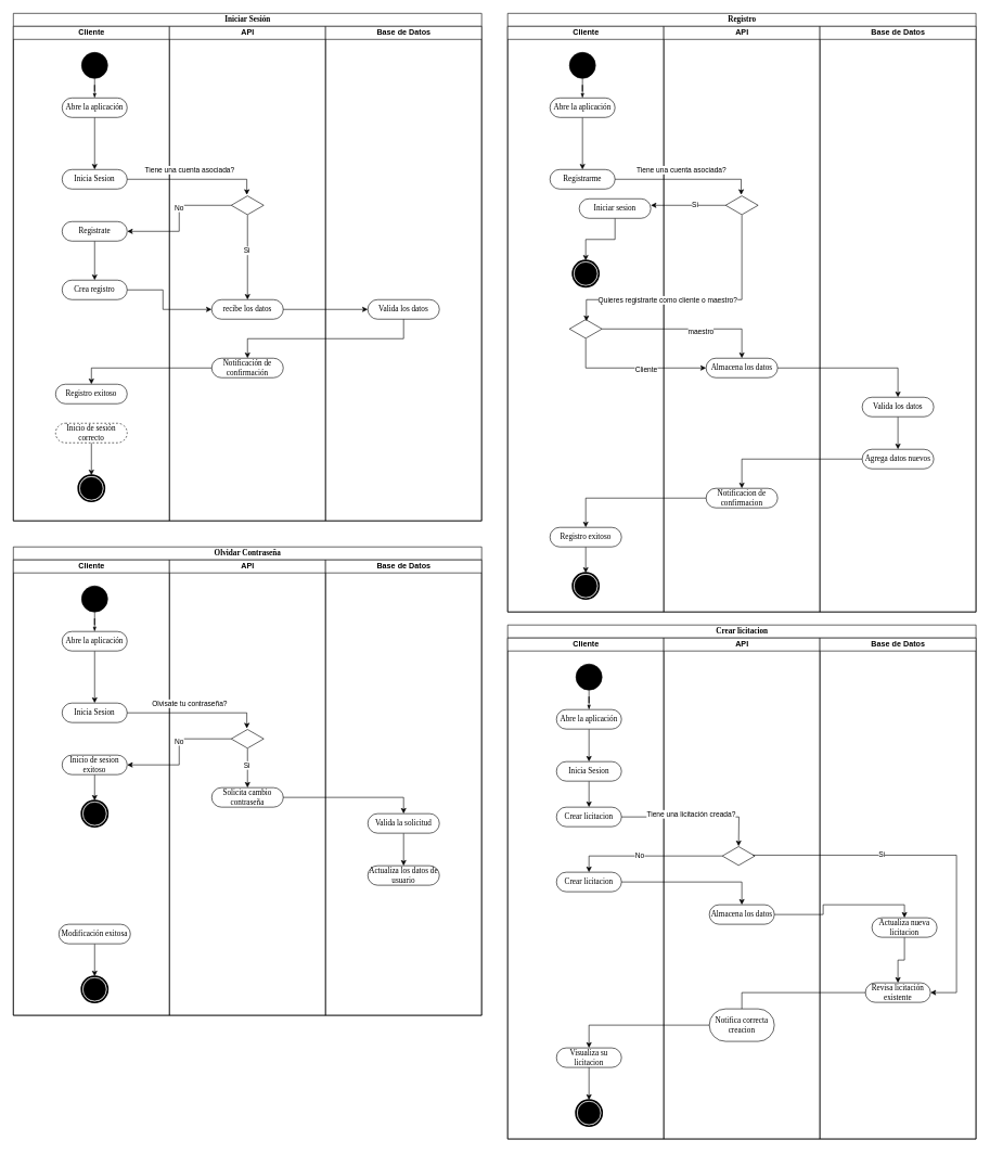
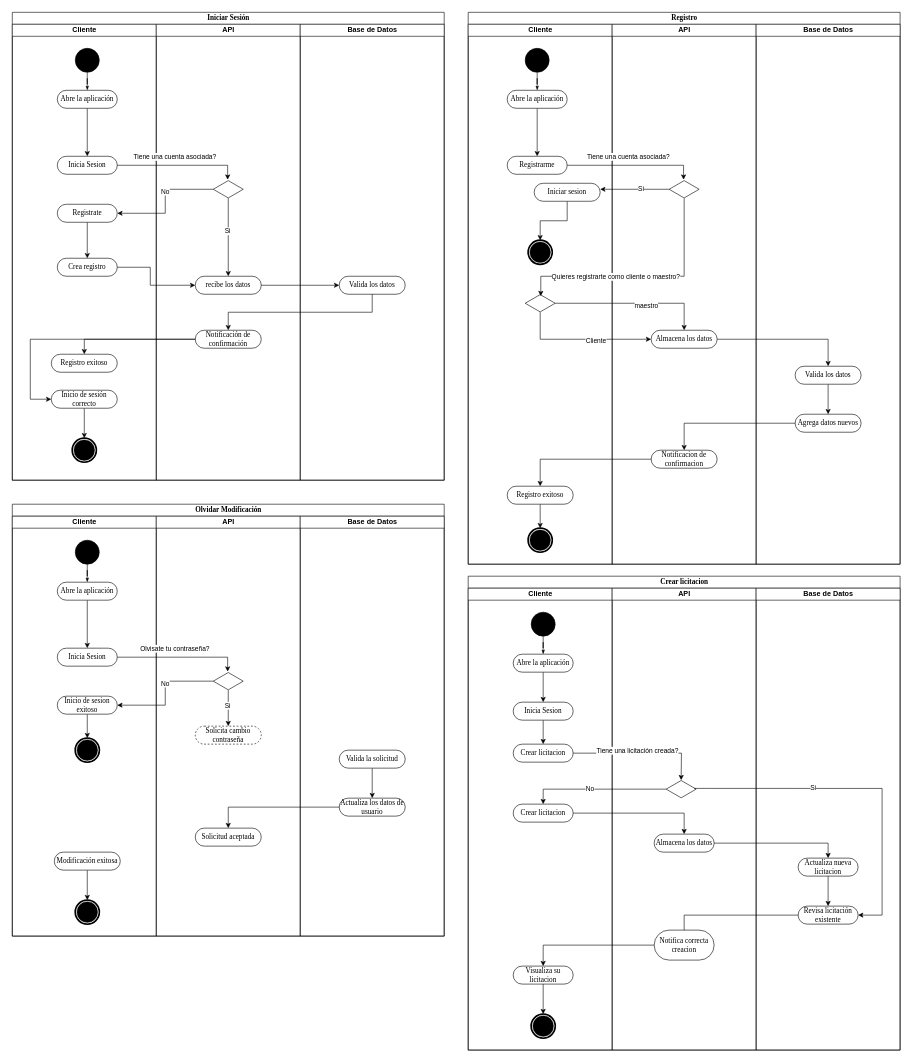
+ <mxCell id="29" value="" style="edgeStyle=orthogonalEdgeStyle;rounded=0;orthogonalLoop=1;jettySize=auto;html=1;" edge="1" parent="2" source="21" target="10"><mxGeometry relative="1" as="geometry"><Array as="points"><mxPoint x="30" y="545" /><mxPoint x="30" y="645" /></Array></mxGeometry></mxCell>
- <mxCell id="10" value="Inicio de sesión correcto" style="rounded=1;whiteSpace=wrap;html=1;shadow=0;comic=0;labelBackgroundColor=none;strokeWidth=1;fontFamily=Verdana;fontSize=12;align=center;arcSize=50;dashed=1;" vertex="1" parent="3"><mxGeometry x="65" y="610" width="110" height="30" as="geometry" /></mxCell>
+ <mxCell id="10" value="Inicio de sesión correcto" style="rounded=1;whiteSpace=wrap;html=1;shadow=0;comic=0;labelBackgroundColor=none;strokeWidth=1;fontFamily=Verdana;fontSize=12;align=center;arcSize=50;" vertex="1" parent="3"><mxGeometry x="65" y="610" width="110" height="30" as="geometry" /></mxCell>
- <mxCell id="34" value="Olvidar Contraseña" style="swimlane;html=1;childLayout=stackLayout;startSize=20;rounded=0;shadow=0;comic=0;labelBackgroundColor=none;strokeWidth=1;fontFamily=Verdana;fontSize=12;align=center;" vertex="1" parent="1"><mxGeometry x="20" y="840" width="720" height="720" as="geometry" /></mxCell>
+ <mxCell id="34" value="Olvidar Modificación" style="swimlane;html=1;childLayout=stackLayout;startSize=20;rounded=0;shadow=0;comic=0;labelBackgroundColor=none;strokeWidth=1;fontFamily=Verdana;fontSize=12;align=center;" vertex="1" parent="1"><mxGeometry x="20" y="840" width="720" height="720" as="geometry" /></mxCell>
- <mxCell id="51" value="Solicita cambio contraseña" style="rounded=1;whiteSpace=wrap;html=1;shadow=0;comic=0;labelBackgroundColor=none;strokeWidth=1;fontFamily=Verdana;fontSize=12;align=center;arcSize=50;" vertex="1" parent="47"><mxGeometry x="65" y="350" width="110" height="30" as="geometry" /></mxCell>
+ <mxCell id="51" value="Solicita cambio contraseña" style="rounded=1;whiteSpace=wrap;html=1;shadow=0;comic=0;labelBackgroundColor=none;strokeWidth=1;fontFamily=Verdana;fontSize=12;align=center;arcSize=50;dashed=1;" vertex="1" parent="47"><mxGeometry x="65" y="350" width="110" height="30" as="geometry" /></mxCell>
- <mxCell id="56" value="" style="edgeStyle=orthogonalEdgeStyle;rounded=0;orthogonalLoop=1;jettySize=auto;html=1;" edge="1" parent="34" source="51" target="59"><mxGeometry relative="1" as="geometry" /></mxCell>
+ <mxCell id="63" style="edgeStyle=orthogonalEdgeStyle;rounded=0;orthogonalLoop=1;jettySize=auto;html=1;entryX=0.5;entryY=0;entryDx=0;entryDy=0;" edge="1" parent="34" source="60" target="52"><mxGeometry relative="1" as="geometry"><mxPoint x="460" y="510" as="targetPoint" /></mxGeometry></mxCell>
+ <mxCell id="52" value="Solicitud aceptada" style="rounded=1;whiteSpace=wrap;html=1;shadow=0;comic=0;labelBackgroundColor=none;strokeWidth=1;fontFamily=Verdana;fontSize=12;align=center;arcSize=50;" vertex="1" parent="47"><mxGeometry x="65" y="520" width="110" height="30" as="geometry" /></mxCell>
- <mxCell id="120" value="Actualiza nueva licitacion" style="rounded=1;whiteSpace=wrap;html=1;shadow=0;comic=0;labelBackgroundColor=none;strokeWidth=1;fontFamily=Verdana;fontSize=12;align=center;arcSize=50;" vertex="1" parent="117"><mxGeometry x="80" y="430" width="100" height="30" as="geometry" /></mxCell>
+ <mxCell id="120" value="Actualiza nueva licitacion" style="rounded=1;whiteSpace=wrap;html=1;shadow=0;comic=0;labelBackgroundColor=none;strokeWidth=1;fontFamily=Verdana;fontSize=12;align=center;arcSize=50;" vertex="1" parent="117"><mxGeometry x="70" y="450" width="100" height="30" as="geometry" /></mxCell>
